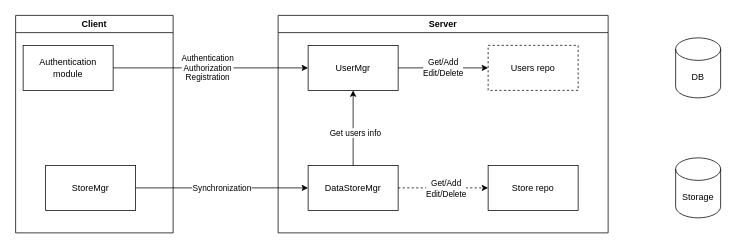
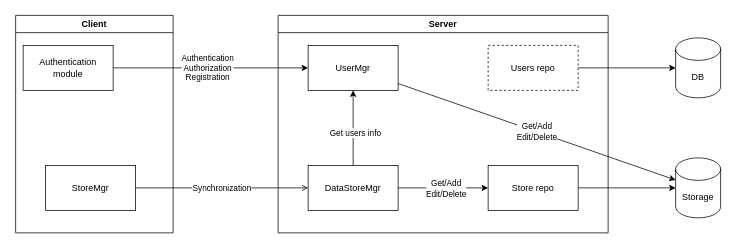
- <mxCell id="16" value="Get/Add&lt;br&gt;Edit/Delete" style="endArrow=classic;startArrow=none;html=1;rounded=0;startFill=0;" parent="11" source="12" target="13" edge="1"><mxGeometry width="50" height="50" relative="1" as="geometry"><mxPoint x="100" as="sourcePoint" /><mxPoint x="150" y="-50" as="targetPoint" /></mxGeometry></mxCell>
+ <mxCell id="16" value="Get/Add&lt;br&gt;Edit/Delete" style="endArrow=classic;startArrow=none;html=1;rounded=0;startFill=0;" parent="11" source="12" target="7" edge="1"><mxGeometry width="50" height="50" relative="1" as="geometry"><mxPoint x="100" as="sourcePoint" /><mxPoint x="150" y="-50" as="targetPoint" /></mxGeometry></mxCell>
+ <mxCell id="5" value="" style="endArrow=classic;startArrow=none;html=1;rounded=0;startFill=0;" parent="1" source="13" target="4" edge="1"><mxGeometry width="50" height="50" relative="1" as="geometry"><mxPoint x="770" y="90" as="sourcePoint" /><mxPoint x="460" y="60" as="targetPoint" /></mxGeometry></mxCell>
- <mxCell id="19" value="" style="endArrow=classic;startArrow=none;html=1;rounded=0;startFill=0;" parent="1" source="10" target="14" edge="1"><mxGeometry width="50" height="50" relative="1" as="geometry"><mxPoint x="310" y="260" as="sourcePoint" /><mxPoint x="360" y="210" as="targetPoint" /></mxGeometry></mxCell>
+ <mxCell id="19" value="" style="endArrow=open;startArrow=none;html=1;rounded=0;startFill=0;" parent="1" source="10" target="14" edge="1"><mxGeometry width="50" height="50" relative="1" as="geometry"><mxPoint x="310" y="260" as="sourcePoint" /><mxPoint x="360" y="210" as="targetPoint" /></mxGeometry></mxCell>
- <mxCell id="17" value="" style="endArrow=classic;startArrow=none;html=1;rounded=0;startFill=0;dashed=1;" parent="11" source="14" target="15" edge="1"><mxGeometry width="50" height="50" relative="1" as="geometry"><mxPoint x="100" as="sourcePoint" /><mxPoint x="150" y="-50" as="targetPoint" /></mxGeometry></mxCell>
+ <mxCell id="17" value="" style="endArrow=classic;startArrow=none;html=1;rounded=0;startFill=0;" parent="11" source="14" target="15" edge="1"><mxGeometry width="50" height="50" relative="1" as="geometry"><mxPoint x="100" as="sourcePoint" /><mxPoint x="150" y="-50" as="targetPoint" /></mxGeometry></mxCell>
+ <mxCell id="6" value="" style="endArrow=classic;startArrow=none;html=1;rounded=0;entryX=0;entryY=0.5;entryDx=0;entryDy=0;entryPerimeter=0;startFill=0;" parent="1" source="15" target="7" edge="1"><mxGeometry width="50" height="50" relative="1" as="geometry"><mxPoint x="770" y="250" as="sourcePoint" /><mxPoint x="890" y="250" as="targetPoint" /></mxGeometry></mxCell>
